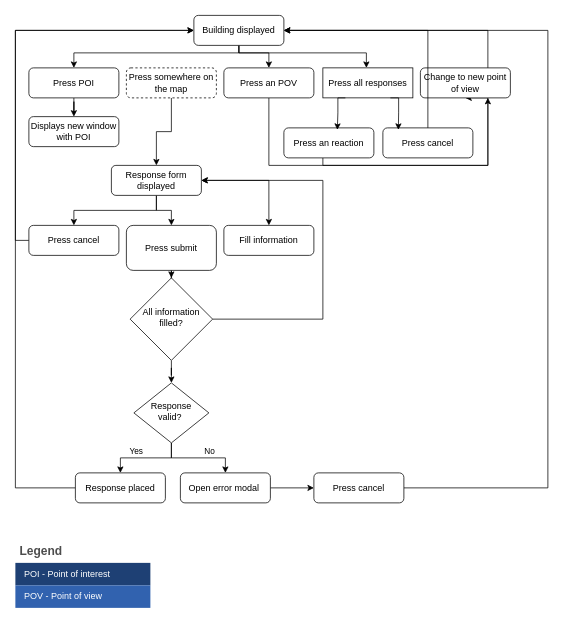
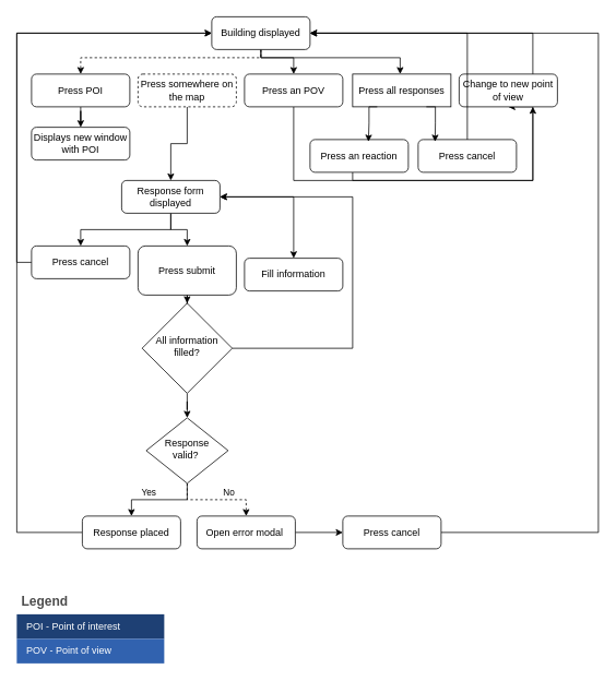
- <mxCell id="33" style="edgeStyle=orthogonalEdgeStyle;rounded=0;orthogonalLoop=1;jettySize=auto;html=1;entryX=0.5;entryY=0;entryDx=0;entryDy=0;" edge="1" parent="1" source="34" target="3"><mxGeometry relative="1" as="geometry"><Array as="points"><mxPoint x="318" y="70" /><mxPoint x="98" y="70" /></Array></mxGeometry></mxCell>
+ <mxCell id="33" style="edgeStyle=orthogonalEdgeStyle;rounded=0;orthogonalLoop=1;jettySize=auto;html=1;entryX=0.5;entryY=0;entryDx=0;entryDy=0;dashed=1;" edge="1" parent="1" source="34" target="3"><mxGeometry relative="1" as="geometry"><Array as="points"><mxPoint x="318" y="70" /><mxPoint x="98" y="70" /></Array></mxGeometry></mxCell>
- <mxCell id="19" value="Fill information" style="rounded=1;whiteSpace=wrap;html=1;fontSize=12;glass=0;strokeWidth=1;shadow=0;" vertex="1" parent="1"><mxGeometry x="298" y="300" width="120" height="40" as="geometry" /></mxCell>
+ <mxCell id="19" value="Fill information" style="rounded=1;whiteSpace=wrap;html=1;fontSize=12;glass=0;strokeWidth=1;shadow=0;" vertex="1" parent="1"><mxGeometry x="298" y="315" width="120" height="40" as="geometry" /></mxCell>
- <mxCell id="8" style="edgeStyle=orthogonalEdgeStyle;rounded=0;orthogonalLoop=1;jettySize=auto;html=1;" edge="1" parent="1" source="10" target="12"><mxGeometry relative="1" as="geometry" /></mxCell>
+ <mxCell id="8" style="edgeStyle=orthogonalEdgeStyle;rounded=0;orthogonalLoop=1;jettySize=auto;html=1;dashed=1;" edge="1" parent="1" source="10" target="12"><mxGeometry relative="1" as="geometry" /></mxCell>
